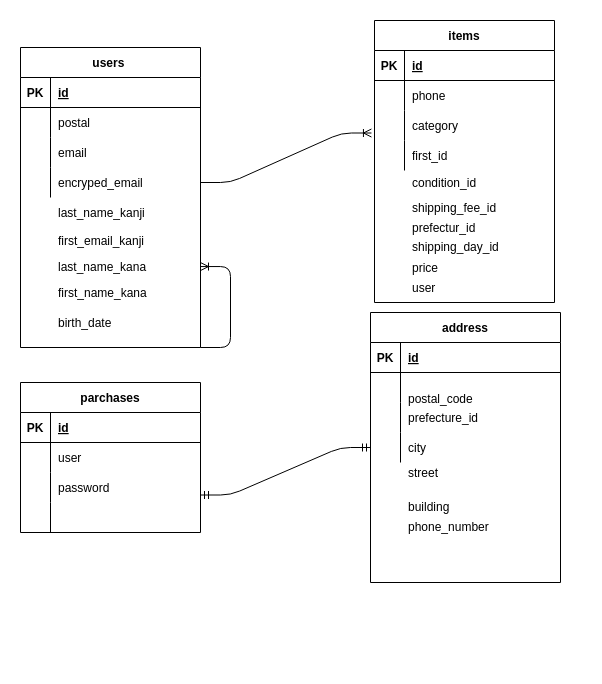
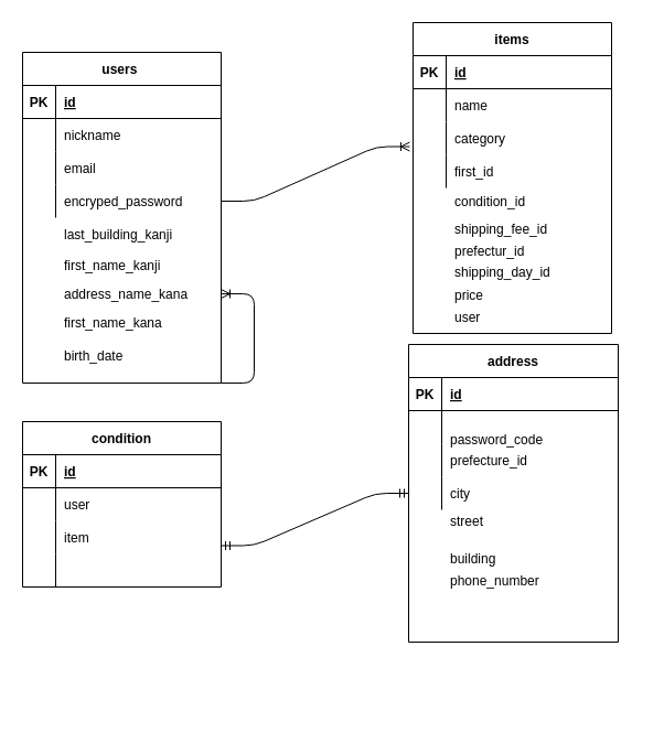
- <mxCell id="72" value="phone" style="shape=partialRectangle;connectable=0;fillColor=none;top=0;left=0;bottom=0;right=0;align=left;spacingLeft=6;overflow=hidden;" vertex="1" parent="70"><mxGeometry x="30" width="150" height="30" as="geometry"><mxRectangle width="150" height="30" as="alternateBounds" /></mxGeometry></mxCell>
+ <mxCell id="72" value="name" style="shape=partialRectangle;connectable=0;fillColor=none;top=0;left=0;bottom=0;right=0;align=left;spacingLeft=6;overflow=hidden;" vertex="1" parent="70"><mxGeometry x="30" width="150" height="30" as="geometry"><mxRectangle width="150" height="30" as="alternateBounds" /></mxGeometry></mxCell>
- <mxCell id="9" value="postal   " style="shape=partialRectangle;connectable=0;fillColor=none;top=0;left=0;bottom=0;right=0;align=left;spacingLeft=6;overflow=hidden;" vertex="1" parent="7"><mxGeometry x="30" width="150" height="30" as="geometry"><mxRectangle width="150" height="30" as="alternateBounds" /></mxGeometry></mxCell>
+ <mxCell id="9" value="nickname   " style="shape=partialRectangle;connectable=0;fillColor=none;top=0;left=0;bottom=0;right=0;align=left;spacingLeft=6;overflow=hidden;" vertex="1" parent="7"><mxGeometry x="30" width="150" height="30" as="geometry"><mxRectangle width="150" height="30" as="alternateBounds" /></mxGeometry></mxCell>
- <mxCell id="15" value="encryped_email" style="shape=partialRectangle;connectable=0;fillColor=none;top=0;left=0;bottom=0;right=0;align=left;spacingLeft=6;overflow=hidden;" vertex="1" parent="13"><mxGeometry x="30" width="150" height="30" as="geometry"><mxRectangle width="150" height="30" as="alternateBounds" /></mxGeometry></mxCell>
+ <mxCell id="15" value="encryped_password" style="shape=partialRectangle;connectable=0;fillColor=none;top=0;left=0;bottom=0;right=0;align=left;spacingLeft=6;overflow=hidden;" vertex="1" parent="13"><mxGeometry x="30" width="150" height="30" as="geometry"><mxRectangle width="150" height="30" as="alternateBounds" /></mxGeometry></mxCell>
- <mxCell id="16" value="last_name_kanji" style="shape=partialRectangle;connectable=0;fillColor=none;top=0;left=0;bottom=0;right=0;align=left;spacingLeft=6;overflow=hidden;" vertex="1" parent="2"><mxGeometry x="30" y="144.998" width="150" height="39.828" as="geometry"><mxRectangle width="150" height="30" as="alternateBounds" /></mxGeometry></mxCell>
+ <mxCell id="16" value="last_building_kanji" style="shape=partialRectangle;connectable=0;fillColor=none;top=0;left=0;bottom=0;right=0;align=left;spacingLeft=6;overflow=hidden;" vertex="1" parent="2"><mxGeometry x="30" y="144.998" width="150" height="39.828" as="geometry"><mxRectangle width="150" height="30" as="alternateBounds" /></mxGeometry></mxCell>
- <mxCell id="20" value="first_email_kanji" style="shape=partialRectangle;connectable=0;fillColor=none;top=0;left=0;bottom=0;right=0;align=left;spacingLeft=6;overflow=hidden;" vertex="1" parent="2"><mxGeometry x="30" y="172.588" width="150" height="39.828" as="geometry"><mxRectangle width="150" height="30" as="alternateBounds" /></mxGeometry></mxCell>
+ <mxCell id="20" value="first_name_kanji" style="shape=partialRectangle;connectable=0;fillColor=none;top=0;left=0;bottom=0;right=0;align=left;spacingLeft=6;overflow=hidden;" vertex="1" parent="2"><mxGeometry x="30" y="172.588" width="150" height="39.828" as="geometry"><mxRectangle width="150" height="30" as="alternateBounds" /></mxGeometry></mxCell>
- <mxCell id="18" value="last_name_kana" style="shape=partialRectangle;connectable=0;fillColor=none;top=0;left=0;bottom=0;right=0;align=left;spacingLeft=6;overflow=hidden;" vertex="1" parent="2"><mxGeometry x="30" y="199.136" width="150" height="39.828" as="geometry"><mxRectangle width="150" height="30" as="alternateBounds" /></mxGeometry></mxCell>
+ <mxCell id="18" value="address_name_kana" style="shape=partialRectangle;connectable=0;fillColor=none;top=0;left=0;bottom=0;right=0;align=left;spacingLeft=6;overflow=hidden;" vertex="1" parent="2"><mxGeometry x="30" y="199.136" width="150" height="39.828" as="geometry"><mxRectangle width="150" height="30" as="alternateBounds" /></mxGeometry></mxCell>
- <mxCell id="23" value="parchases" style="shape=table;startSize=30;container=1;collapsible=1;childLayout=tableLayout;fixedRows=1;rowLines=0;fontStyle=1;align=center;resizeLast=1;" vertex="1" parent="22"><mxGeometry width="180" height="150" as="geometry" /></mxCell>
+ <mxCell id="23" value="condition" style="shape=table;startSize=30;container=1;collapsible=1;childLayout=tableLayout;fixedRows=1;rowLines=0;fontStyle=1;align=center;resizeLast=1;" vertex="1" parent="22"><mxGeometry width="180" height="150" as="geometry" /></mxCell>
- <mxCell id="60" value="postal_code" style="shape=partialRectangle;connectable=0;fillColor=none;top=0;left=0;bottom=0;right=0;align=left;spacingLeft=6;overflow=hidden;" vertex="1" parent="46"><mxGeometry x="30" y="68.571" width="150" height="34.286" as="geometry"><mxRectangle width="150" height="30" as="alternateBounds" /></mxGeometry></mxCell>
+ <mxCell id="60" value="password_code" style="shape=partialRectangle;connectable=0;fillColor=none;top=0;left=0;bottom=0;right=0;align=left;spacingLeft=6;overflow=hidden;" vertex="1" parent="46"><mxGeometry x="30" y="68.571" width="150" height="34.286" as="geometry"><mxRectangle width="150" height="30" as="alternateBounds" /></mxGeometry></mxCell>
- <mxCell id="32" value="password" style="shape=partialRectangle;connectable=0;fillColor=none;top=0;left=0;bottom=0;right=0;align=left;spacingLeft=6;overflow=hidden;" vertex="1" parent="30"><mxGeometry x="30" width="150" height="30" as="geometry"><mxRectangle width="150" height="30" as="alternateBounds" /></mxGeometry></mxCell>
+ <mxCell id="32" value="item" style="shape=partialRectangle;connectable=0;fillColor=none;top=0;left=0;bottom=0;right=0;align=left;spacingLeft=6;overflow=hidden;" vertex="1" parent="30"><mxGeometry x="30" width="150" height="30" as="geometry"><mxRectangle width="150" height="30" as="alternateBounds" /></mxGeometry></mxCell>
